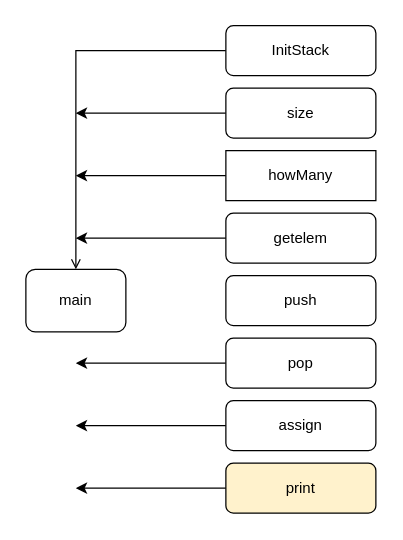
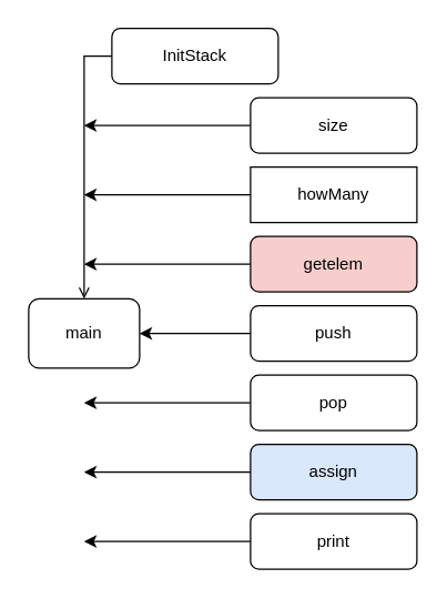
- <mxCell id="14" value="InitStack" style="rounded=1;whiteSpace=wrap;html=1;" vertex="1" parent="1"><mxGeometry x="180" y="20" width="120" height="40" as="geometry" /></mxCell>
+ <mxCell id="14" value="InitStack" style="rounded=1;whiteSpace=wrap;html=1;" vertex="1" parent="1"><mxGeometry x="80" y="20" width="120" height="40" as="geometry" /></mxCell>
- <mxCell id="8" value="getelem" style="rounded=1;whiteSpace=wrap;html=1;" vertex="1" parent="1"><mxGeometry x="180" y="170" width="120" height="40" as="geometry" /></mxCell>
+ <mxCell id="8" value="getelem" style="rounded=1;whiteSpace=wrap;html=1;fillColor=#f8cecc;" vertex="1" parent="1"><mxGeometry x="180" y="170" width="120" height="40" as="geometry" /></mxCell>
+ <mxCell id="3" style="edgeStyle=orthogonalEdgeStyle;rounded=0;orthogonalLoop=1;jettySize=auto;html=1;exitX=0;exitY=0.5;exitDx=0;exitDy=0;entryX=1;entryY=0.5;entryDx=0;entryDy=0;" edge="1" parent="1" source="4" target="2"><mxGeometry relative="1" as="geometry" /></mxCell>
- <mxCell id="18" value="assign" style="rounded=1;whiteSpace=wrap;html=1;" vertex="1" parent="1"><mxGeometry x="180" y="320" width="120" height="40" as="geometry" /></mxCell>
+ <mxCell id="18" value="assign" style="rounded=1;whiteSpace=wrap;html=1;fillColor=#dae8fc;" vertex="1" parent="1"><mxGeometry x="180" y="320" width="120" height="40" as="geometry" /></mxCell>
- <mxCell id="16" value="print" style="rounded=1;whiteSpace=wrap;html=1;fillColor=#fff2cc;" vertex="1" parent="1"><mxGeometry x="180" y="370" width="120" height="40" as="geometry" /></mxCell>
+ <mxCell id="16" value="print" style="rounded=1;whiteSpace=wrap;html=1;" vertex="1" parent="1"><mxGeometry x="180" y="370" width="120" height="40" as="geometry" /></mxCell>
